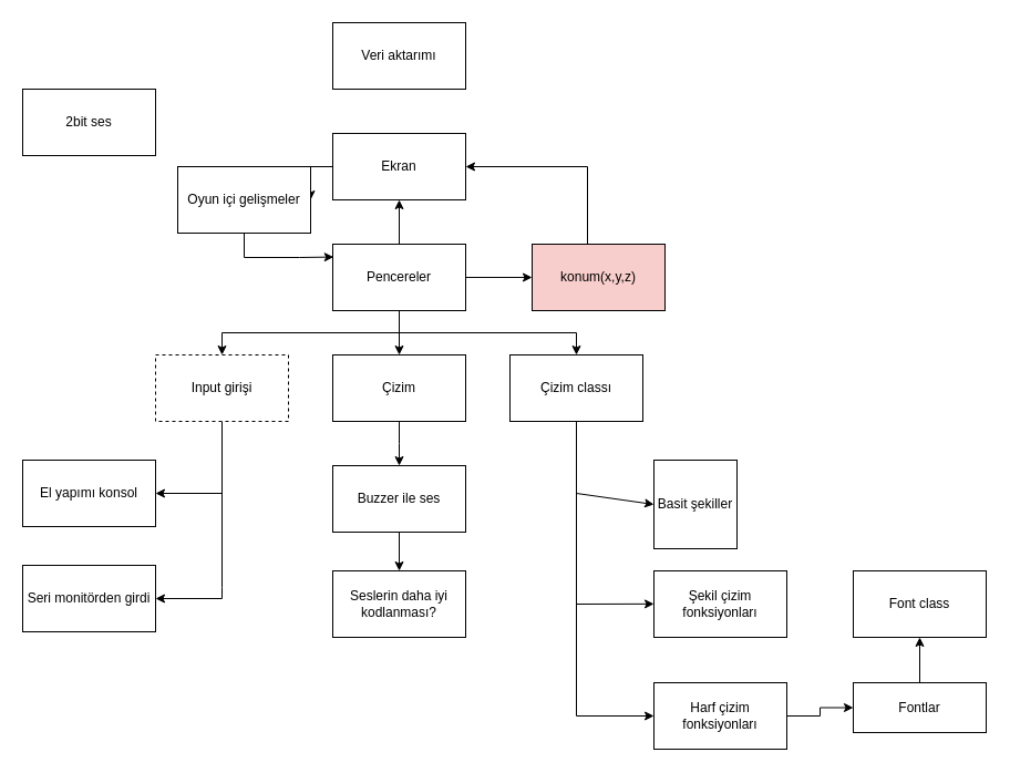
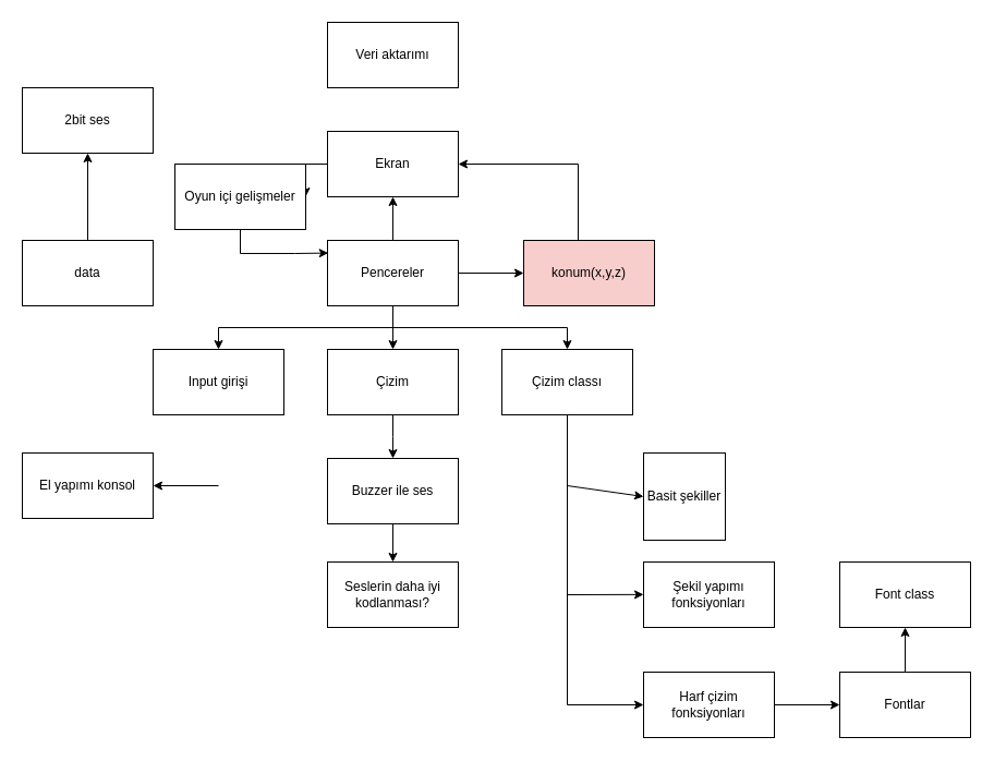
+ <mxCell id="10" style="edgeStyle=orthogonalEdgeStyle;rounded=0;orthogonalLoop=1;jettySize=auto;html=1;entryX=0.5;entryY=1;entryDx=0;entryDy=0;" edge="1" parent="1" source="11" target="13"><mxGeometry relative="1" as="geometry" /></mxCell>
+ <mxCell id="11" value="data" style="rounded=0;whiteSpace=wrap;html=1;" vertex="1" parent="1"><mxGeometry x="20" y="220" width="120" height="60" as="geometry" /></mxCell>
- <mxCell id="26" value="Input girişi" style="whiteSpace=wrap;html=1;dashed=1;" vertex="1" parent="1"><mxGeometry x="140" y="320" width="120" height="60" as="geometry" /></mxCell>
+ <mxCell id="26" value="Input girişi" style="whiteSpace=wrap;html=1;" vertex="1" parent="1"><mxGeometry x="140" y="320" width="120" height="60" as="geometry" /></mxCell>
- <mxCell id="25" value="" style="edgeStyle=orthogonalEdgeStyle;rounded=0;orthogonalLoop=1;jettySize=auto;html=1;" edge="1" parent="1" source="26" target="28"><mxGeometry relative="1" as="geometry"><Array as="points"><mxPoint x="200" y="530" /><mxPoint x="200" y="530" /></Array></mxGeometry></mxCell>
- <mxCell id="28" value="Seri monitörden girdi" style="whiteSpace=wrap;html=1;" vertex="1" parent="1"><mxGeometry x="20" y="510" width="120" height="60" as="geometry" /></mxCell>
- <mxCell id="16" value="Şekil çizim fonksiyonları" style="rounded=0;whiteSpace=wrap;html=1;" vertex="1" parent="1"><mxGeometry x="590" y="515" width="120" height="60" as="geometry" /></mxCell>
+ <mxCell id="16" value="Şekil yapımı fonksiyonları" style="rounded=0;whiteSpace=wrap;html=1;" vertex="1" parent="1"><mxGeometry x="590" y="515" width="120" height="60" as="geometry" /></mxCell>
- <mxCell id="23" value="Fontlar" style="rounded=0;whiteSpace=wrap;html=1;" vertex="1" parent="1"><mxGeometry x="770" y="616" width="120" height="45" as="geometry" /></mxCell>
+ <mxCell id="23" value="Fontlar" style="rounded=0;whiteSpace=wrap;html=1;" vertex="1" parent="1"><mxGeometry x="770" y="616" width="120" height="60" as="geometry" /></mxCell>
